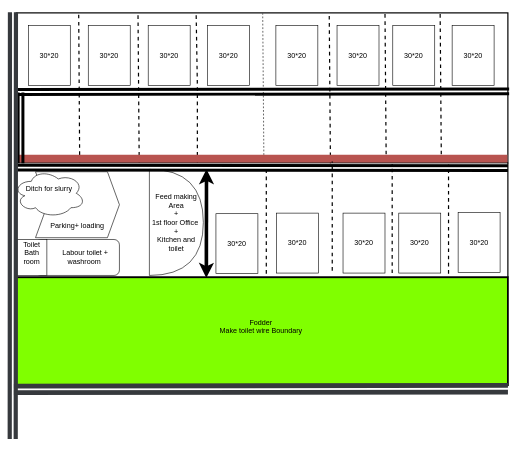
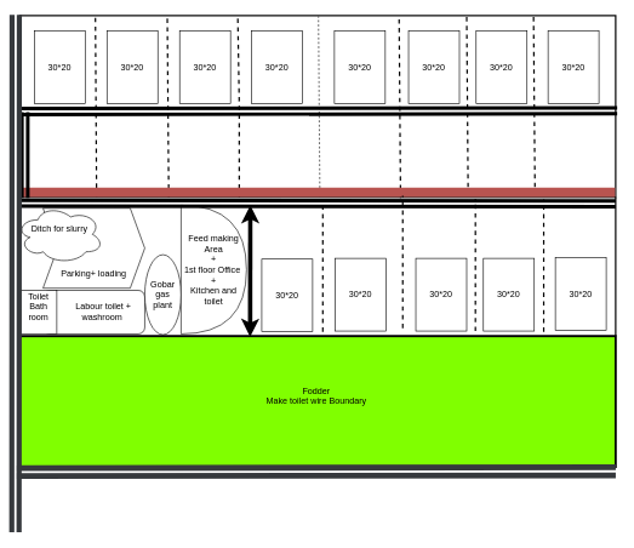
+ <mxCell id="27" value="Gobar gas plant" style="ellipse;whiteSpace=wrap;html=1;" vertex="1" parent="1"><mxGeometry x="198" y="350" width="50" height="110" as="geometry" /></mxCell>
